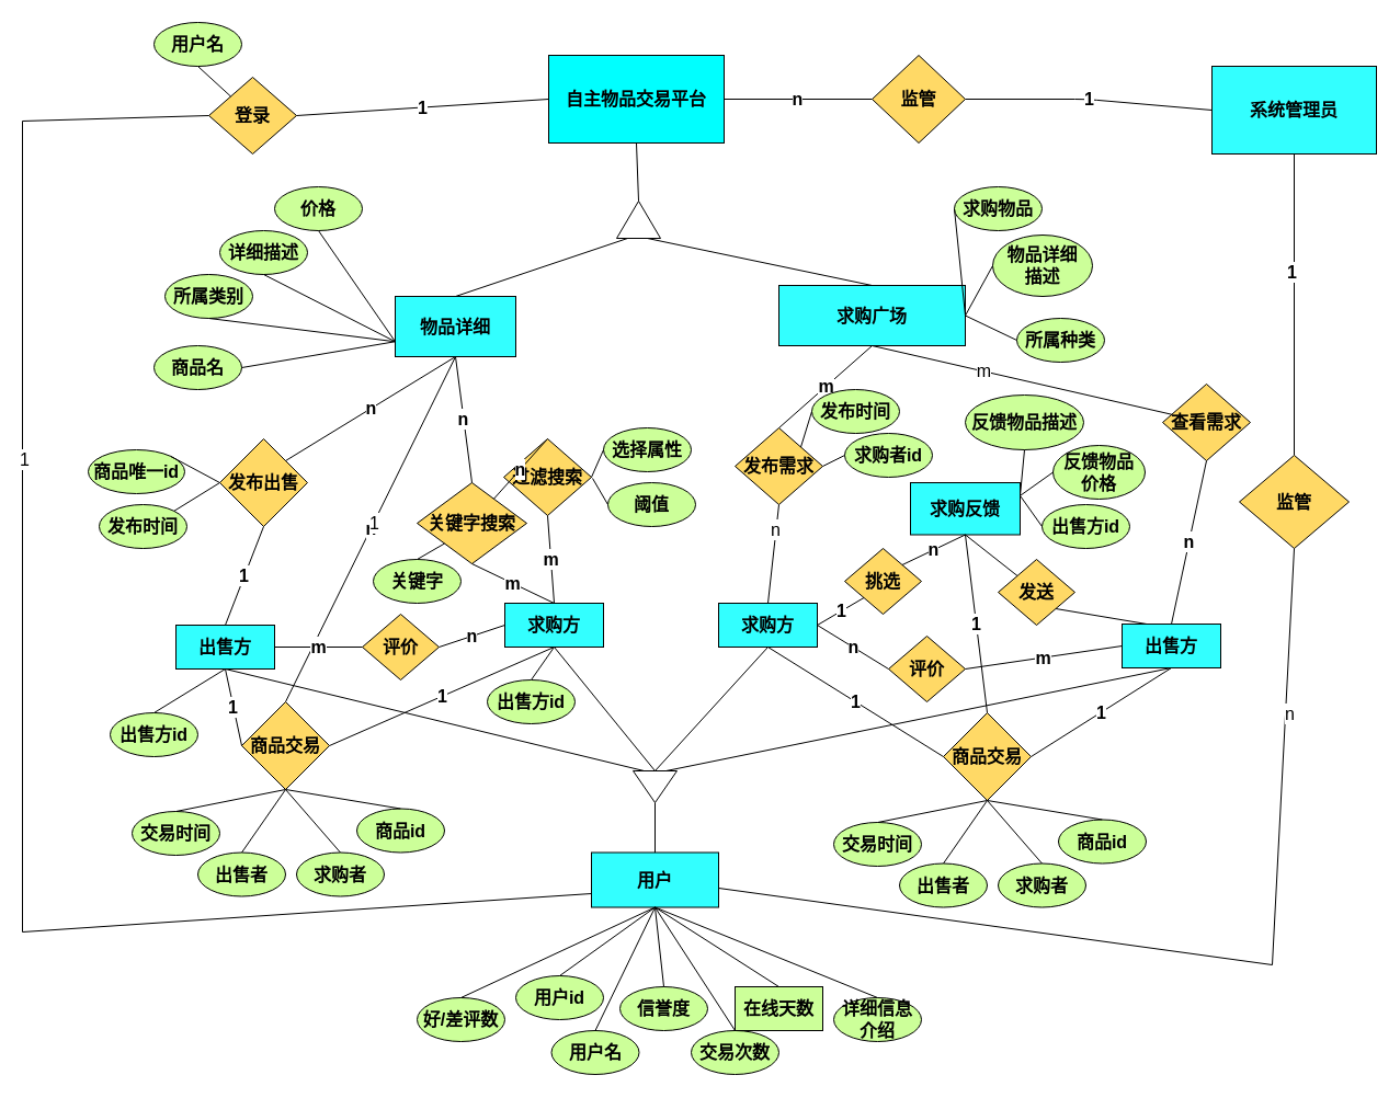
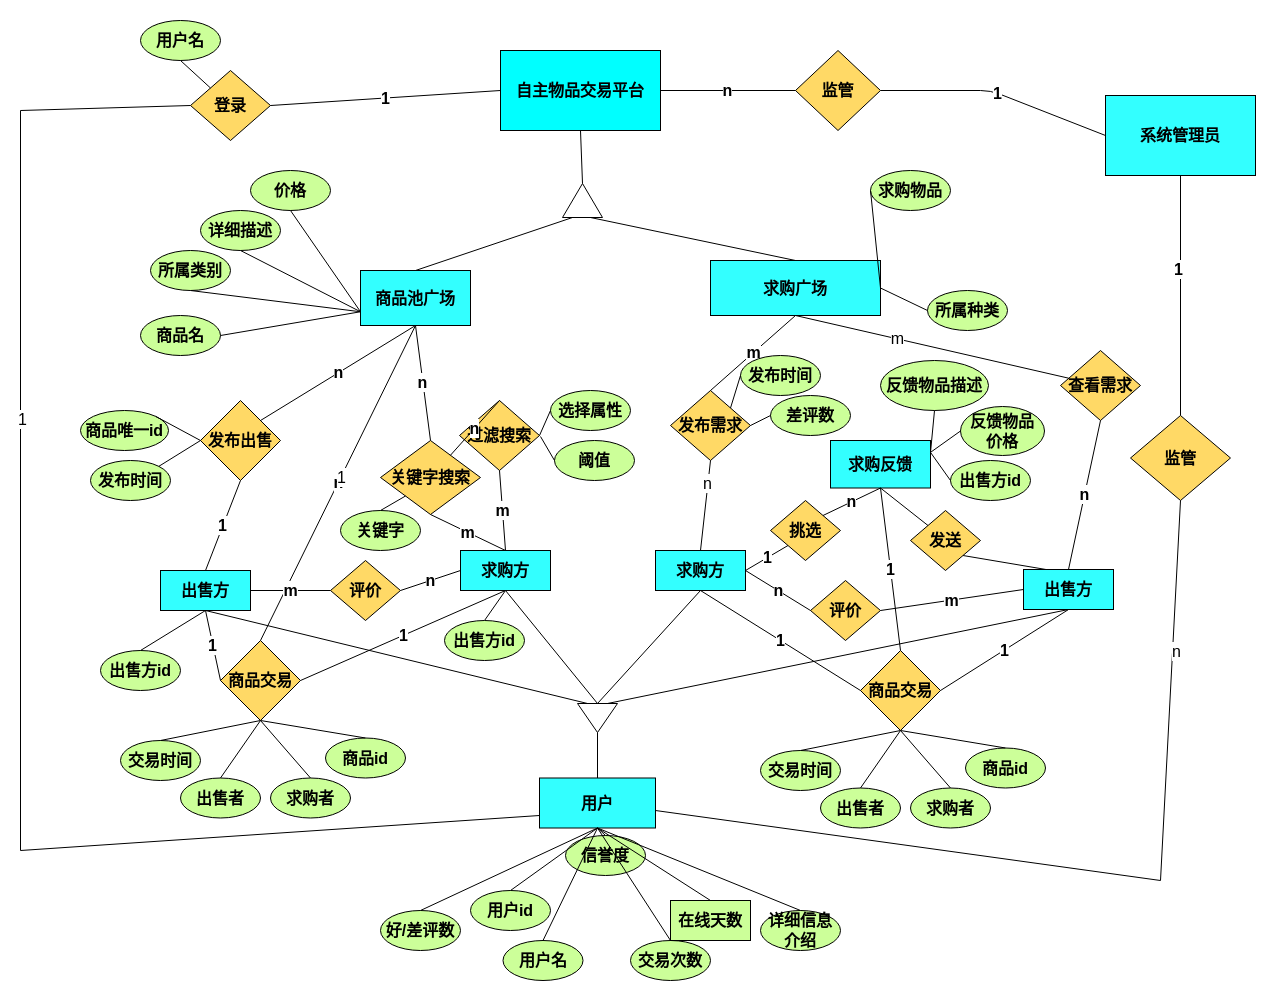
- <mxCell id="128" value="系统管理员" style="whiteSpace=wrap;html=1;gradientColor=none;fillColor=#33FFFF;fontSize=16;fontStyle=1" vertex="1" parent="1"><mxGeometry x="1105" y="60" width="150" height="80" as="geometry" /></mxCell>
+ <mxCell id="128" value="系统管理员" style="whiteSpace=wrap;html=1;gradientColor=none;fillColor=#33FFFF;fontSize=16;fontStyle=1" vertex="1" parent="1"><mxGeometry x="1105" y="95" width="150" height="80" as="geometry" /></mxCell>
- <mxCell id="100" value="物品详细&lt;br&gt;描述" style="ellipse;whiteSpace=wrap;html=1;gradientColor=none;fillColor=#CCFF99;fontSize=16;fontStyle=1" vertex="1" parent="1"><mxGeometry x="905" y="214" width="91" height="56" as="geometry" /></mxCell>
- <mxCell id="101" value="" style="endArrow=none;html=1;strokeColor=#000000;entryX=0;entryY=0.5;entryDx=0;entryDy=0;exitX=1;exitY=0.5;exitDx=0;exitDy=0;fontSize=16;fontStyle=1" edge="1" parent="1" source="6" target="100"><mxGeometry width="50" height="50" relative="1" as="geometry"><mxPoint x="800" y="410" as="sourcePoint" /><mxPoint x="850" y="360" as="targetPoint" /></mxGeometry></mxCell>
- <mxCell id="5" value="物品详细" style="whiteSpace=wrap;html=1;gradientColor=none;fillColor=#33FFFF;fontSize=16;fontStyle=1" parent="1" vertex="1"><mxGeometry x="360" y="270" width="110" height="55" as="geometry" /></mxCell>
+ <mxCell id="5" value="商品池广场" style="whiteSpace=wrap;html=1;gradientColor=none;fillColor=#33FFFF;fontSize=16;fontStyle=1" parent="1" vertex="1"><mxGeometry x="360" y="270" width="110" height="55" as="geometry" /></mxCell>
- <mxCell id="96" value="求购者id" style="ellipse;whiteSpace=wrap;html=1;gradientColor=none;fillColor=#CCFF99;fontSize=16;fontStyle=1" vertex="1" parent="1"><mxGeometry x="770" y="395" width="80" height="40" as="geometry" /></mxCell>
+ <mxCell id="96" value="差评数" style="ellipse;whiteSpace=wrap;html=1;gradientColor=none;fillColor=#CCFF99;fontSize=16;fontStyle=1" vertex="1" parent="1"><mxGeometry x="770" y="395" width="80" height="40" as="geometry" /></mxCell>
- <mxCell id="33" value="信誉度" style="ellipse;whiteSpace=wrap;html=1;gradientColor=none;fillColor=#CCFF99;fontSize=16;fontStyle=1" parent="1" vertex="1"><mxGeometry x="565" y="900" width="80" height="40" as="geometry" /></mxCell>
+ <mxCell id="33" value="信誉度" style="ellipse;whiteSpace=wrap;html=1;gradientColor=none;fillColor=#CCFF99;fontSize=16;fontStyle=1" parent="1" vertex="1"><mxGeometry x="565" y="835" width="80" height="40" as="geometry" /></mxCell>
